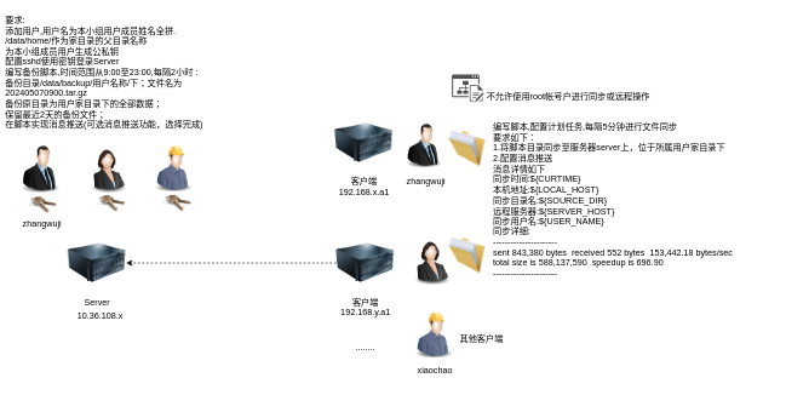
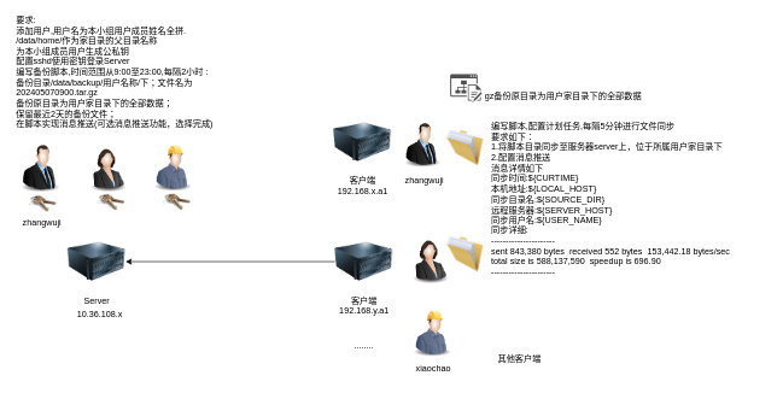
- <mxCell id="17" value="要求:&lt;br&gt;添加用户,用户名为本小组用户成员姓名全拼.&lt;br&gt;/data/home/作为家目录的父目录名称&lt;br&gt;为本小组成员用户生成公私钥&lt;br&gt;配置sshd使用密钥登录Server&lt;br&gt;编写备份脚本,时间范围从9:00至23:00,每隔2小时 :&lt;br style=&quot;border-color: var(--border-color);&quot;&gt;备份目录/data/backup/用户名称/下；文件名为202405070900.tar.gz&lt;br style=&quot;border-color: var(--border-color);&quot;&gt;备份原目录为用户家目录下的全部数据；&lt;br style=&quot;border-color: var(--border-color);&quot;&gt;保留最近2天的备份文件；&lt;br style=&quot;border-color: var(--border-color);&quot;&gt;在脚本实现消息推送(可选消息推送功能，选择完成)" style="text;strokeColor=none;align=left;fillColor=none;html=1;verticalAlign=middle;whiteSpace=wrap;rounded=0;" vertex="1" parent="1"><mxGeometry x="5" y="20" width="314" height="158" as="geometry" /></mxCell>
+ <mxCell id="17" value="要求:&lt;br&gt;添加用户,用户名为本小组用户成员姓名全拼.&lt;br&gt;/data/home/作为家目录的父目录名称&lt;br&gt;为本小组成员用户生成公私钥&lt;br&gt;配置sshd使用密钥登录Server&lt;br&gt;编写备份脚本,时间范围从9:00至23:00,每隔2小时 :&lt;br style=&quot;border-color: var(--border-color);&quot;&gt;备份目录/data/backup/用户名称/下；文件名为202405070900.tar.gz&lt;br style=&quot;border-color: var(--border-color);&quot;&gt;备份原目录为用户家目录下的全部数据；&lt;br style=&quot;border-color: var(--border-color);&quot;&gt;保留最近2天的备份文件；&lt;br style=&quot;border-color: var(--border-color);&quot;&gt;在脚本实现消息推送(可选消息推送功能，选择完成)" style="text;strokeColor=none;align=left;fillColor=none;html=1;verticalAlign=middle;whiteSpace=wrap;rounded=0;" vertex="1" parent="1"><mxGeometry x="20" y="20" width="314" height="158" as="geometry" /></mxCell>
- <mxCell id="23" value="不允许使用root帐号户进行同步或远程操作" style="text;strokeColor=none;align=left;fillColor=none;html=1;verticalAlign=middle;whiteSpace=wrap;rounded=0;" vertex="1" parent="1"><mxGeometry x="667" y="124" width="247" height="17" as="geometry" /></mxCell>
+ <mxCell id="23" value="gz备份原目录为用户家目录下的全部数据" style="text;strokeColor=none;align=left;fillColor=none;html=1;verticalAlign=middle;whiteSpace=wrap;rounded=0;" vertex="1" parent="1"><mxGeometry x="667" y="124" width="247" height="17" as="geometry" /></mxCell>
- <mxCell id="5" style="rounded=0;orthogonalLoop=1;jettySize=auto;html=1;dashed=1;" parent="1" source="6" target="2" edge="1"><mxGeometry relative="1" as="geometry" /></mxCell>
+ <mxCell id="5" style="rounded=0;orthogonalLoop=1;jettySize=auto;html=1;dashed=0;" parent="1" source="6" target="2" edge="1"><mxGeometry relative="1" as="geometry" /></mxCell>
- <mxCell id="10" value="其他客户端" style="text;strokeColor=none;align=left;fillColor=none;html=1;verticalAlign=middle;whiteSpace=wrap;rounded=0;" parent="1" vertex="1"><mxGeometry x="630" y="456" width="70" height="20.5" as="geometry" /></mxCell>
+ <mxCell id="10" value="其他客户端" style="text;strokeColor=none;align=left;fillColor=none;html=1;verticalAlign=middle;whiteSpace=wrap;rounded=0;" parent="1" vertex="1"><mxGeometry x="685" y="486" width="70" height="20.5" as="geometry" /></mxCell>
